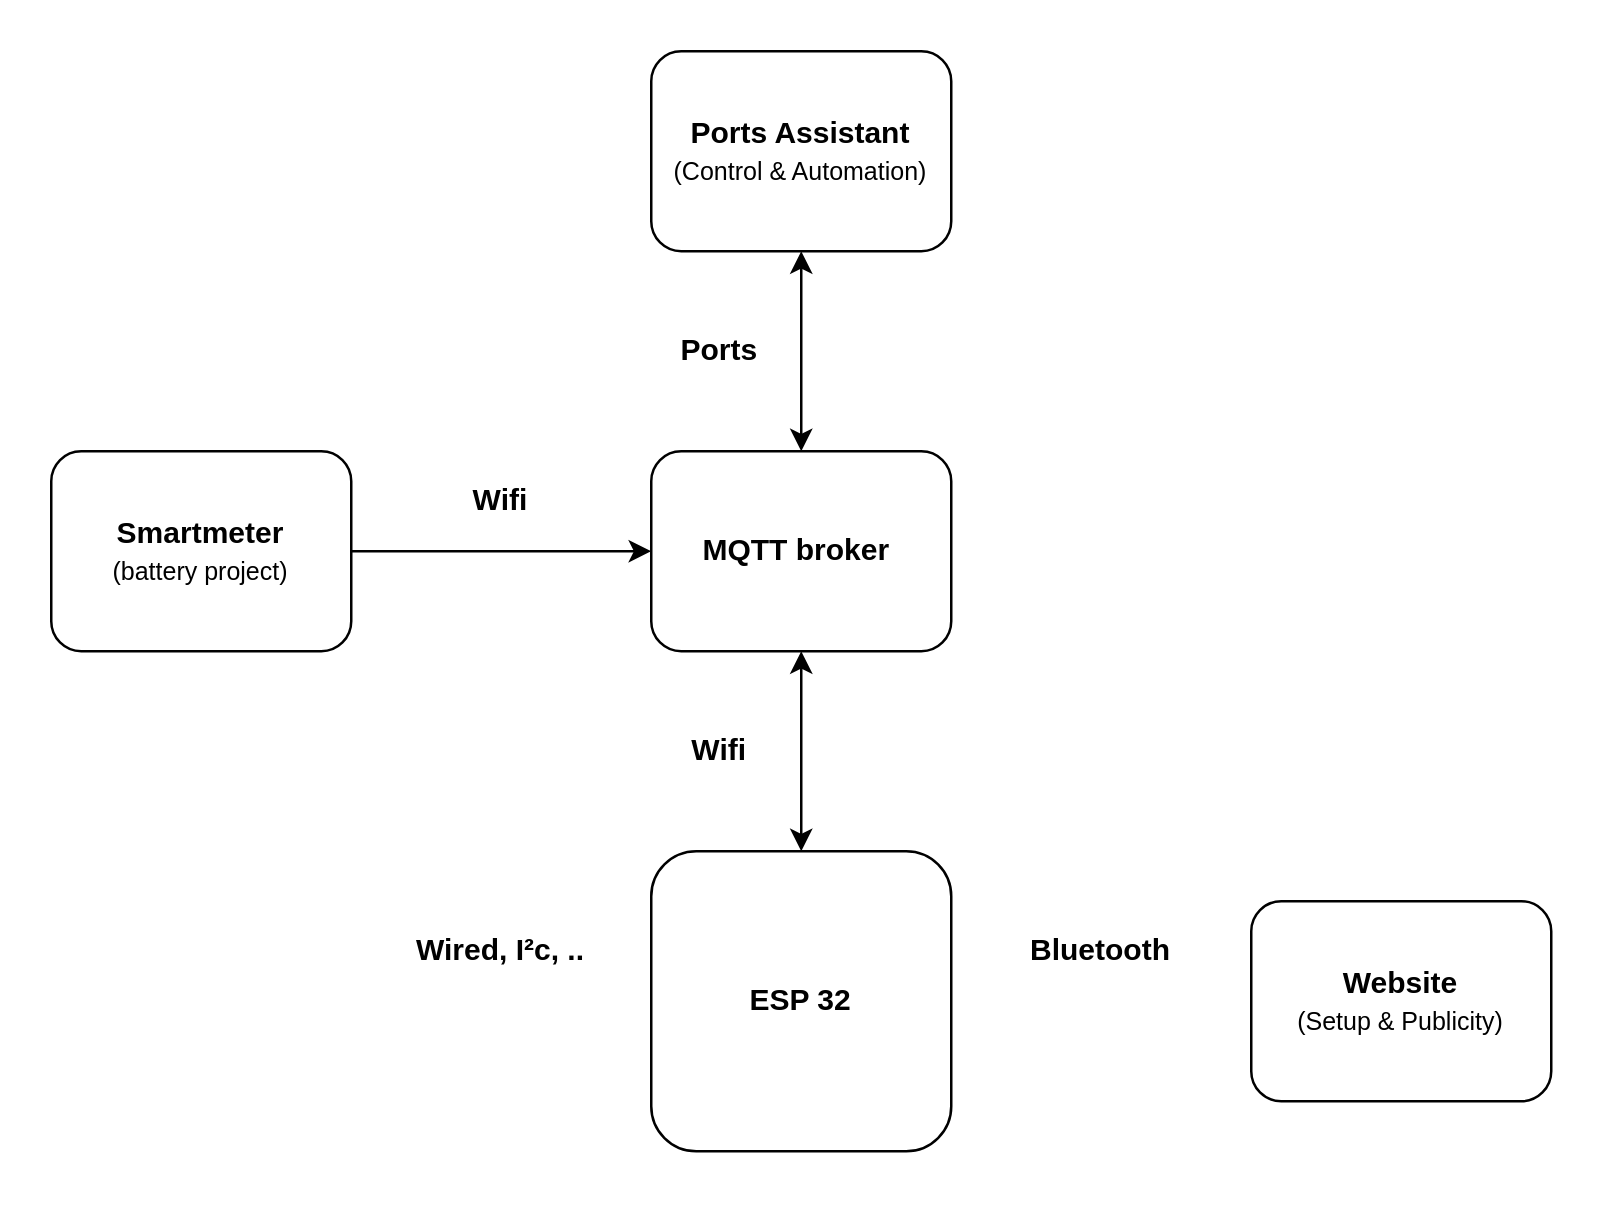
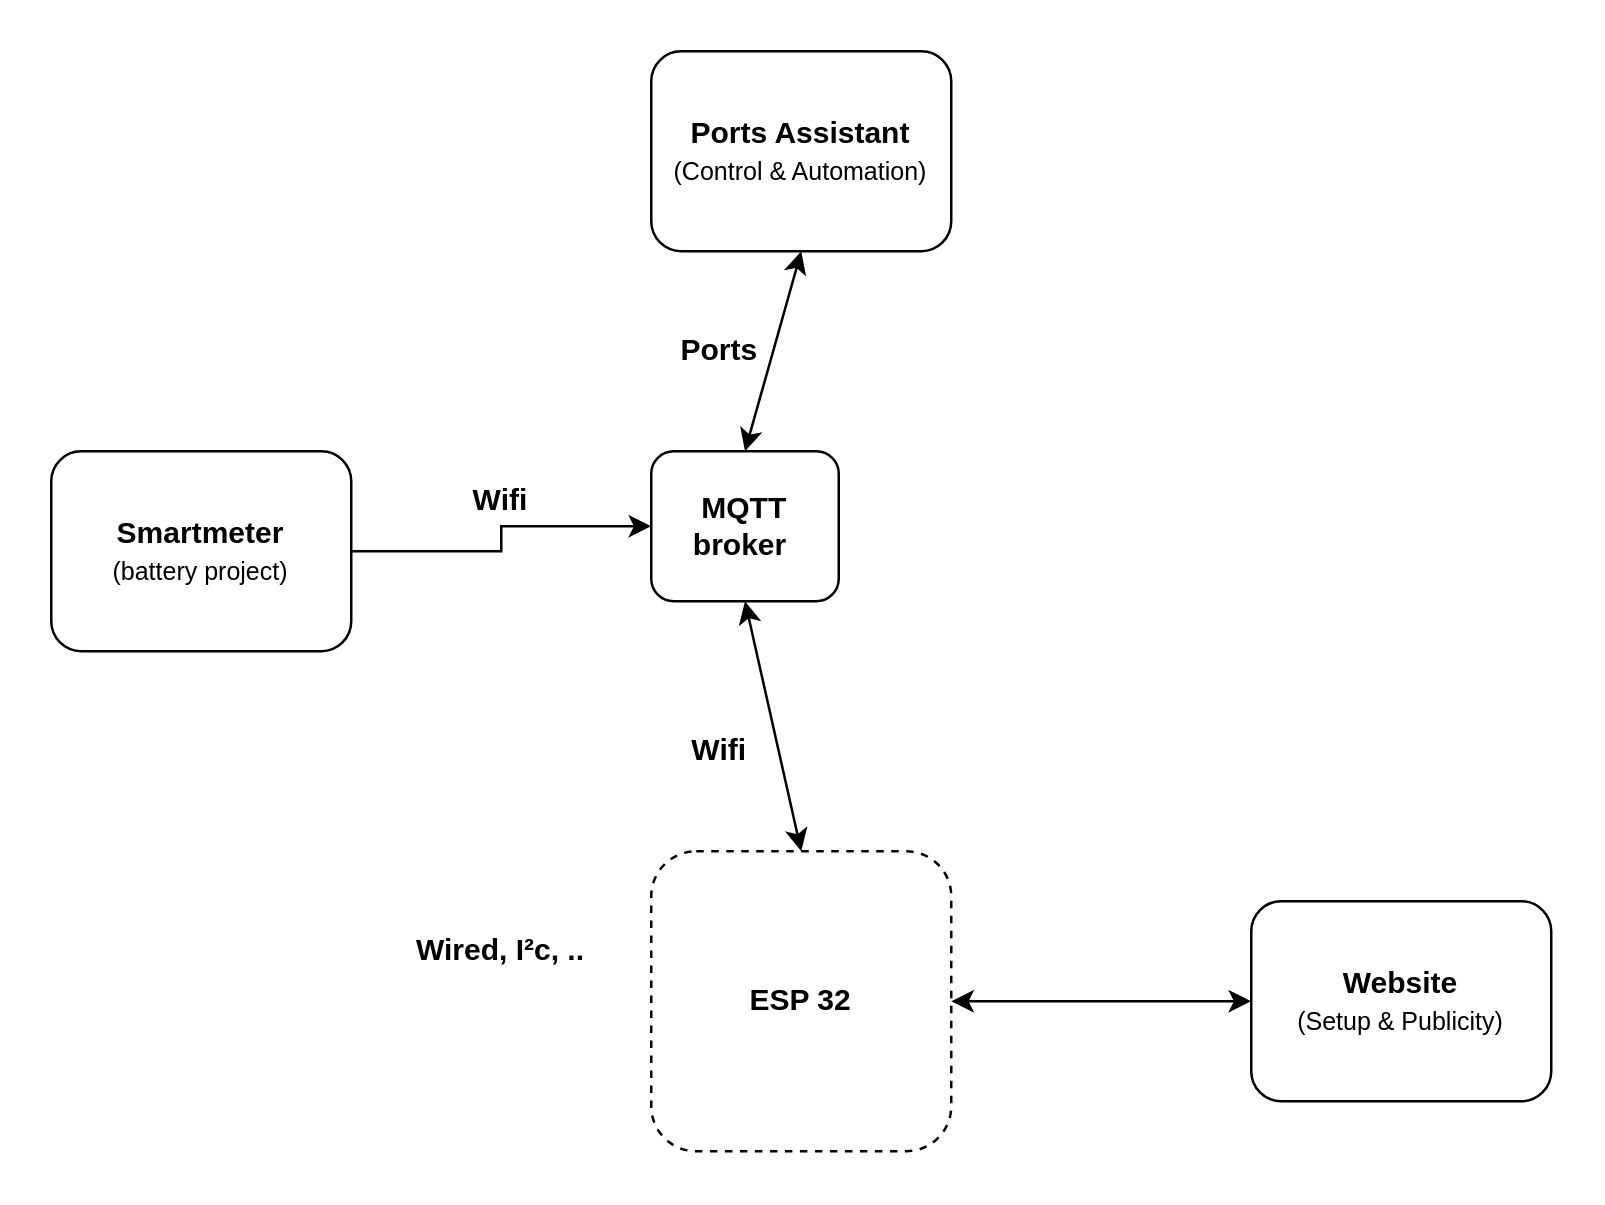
- <mxCell id="6" value="&lt;b&gt;MQTT broker&lt;/b&gt;&amp;nbsp;" style="rounded=1;whiteSpace=wrap;html=1;" parent="1" vertex="1"><mxGeometry x="260" y="180" width="120" height="80" as="geometry" /></mxCell>
+ <mxCell id="6" value="&lt;b&gt;MQTT broker&lt;/b&gt;&amp;nbsp;" style="rounded=1;whiteSpace=wrap;html=1;" parent="1" vertex="1"><mxGeometry x="260" y="180" width="75" height="60" as="geometry" /></mxCell>
- <mxCell id="5" value="Bluetooth" style="text;html=1;strokeColor=none;fillColor=none;align=center;verticalAlign=middle;whiteSpace=wrap;rounded=0;fontStyle=1" parent="1" vertex="1"><mxGeometry x="390" y="360" width="100" height="40" as="geometry" /></mxCell>
- <mxCell id="2" value="&lt;b&gt;ESP 32&lt;/b&gt;" style="rounded=1;whiteSpace=wrap;html=1;" parent="1" vertex="1"><mxGeometry x="260" y="340" width="120" height="120" as="geometry" /></mxCell>
+ <mxCell id="2" value="&lt;b&gt;ESP 32&lt;/b&gt;" style="rounded=1;whiteSpace=wrap;html=1;dashed=1;" parent="1" vertex="1"><mxGeometry x="260" y="340" width="120" height="120" as="geometry" /></mxCell>
+ <mxCell id="4" value="" style="endArrow=classic;startArrow=classic;html=1;rounded=0;entryX=0;entryY=0.5;entryDx=0;entryDy=0;exitX=1;exitY=0.5;exitDx=0;exitDy=0;" parent="1" source="2" target="3" edge="1"><mxGeometry width="50" height="50" relative="1" as="geometry"><mxPoint x="380" y="430" as="sourcePoint" /><mxPoint x="430" y="380" as="targetPoint" /></mxGeometry></mxCell>
